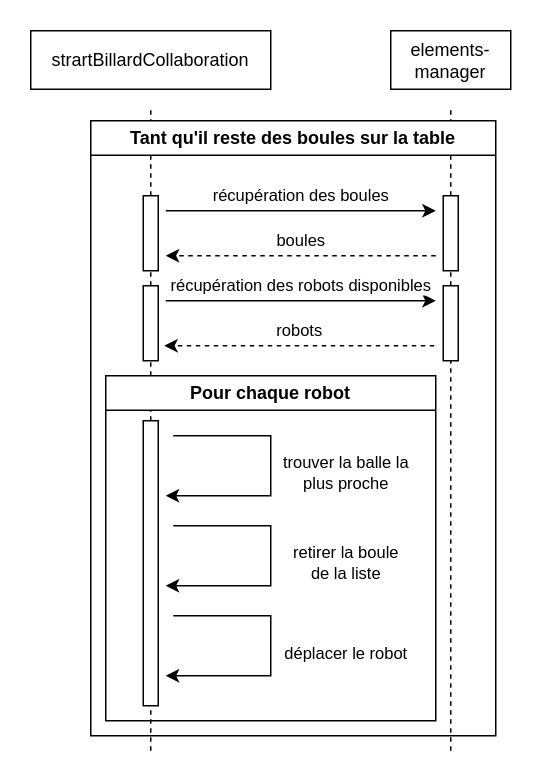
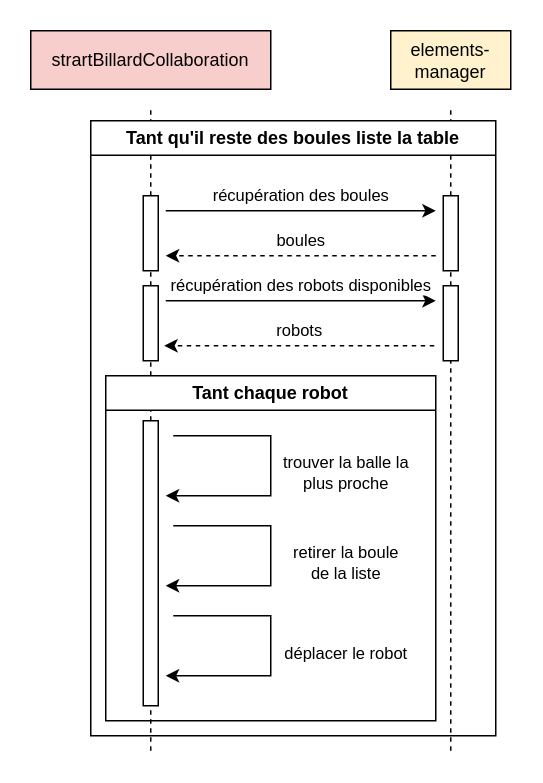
- <mxCell id="2" value="strartBillardCollaboration" style="rounded=0;whiteSpace=wrap;html=1;" parent="1" vertex="1"><mxGeometry x="20" width="160" height="39" as="geometry" y="20" /></mxCell>
+ <mxCell id="2" value="strartBillardCollaboration" style="rounded=0;whiteSpace=wrap;html=1;fillColor=#f8cecc;" parent="1" vertex="1"><mxGeometry x="20" width="160" height="39" as="geometry" y="20" /></mxCell>
- <mxCell id="3" value="elements-manager" style="rounded=0;whiteSpace=wrap;html=1;" parent="1" vertex="1"><mxGeometry x="260" width="80" height="39" as="geometry" y="20" /></mxCell>
+ <mxCell id="3" value="elements-manager" style="rounded=0;whiteSpace=wrap;html=1;fillColor=#fff2cc;" parent="1" vertex="1"><mxGeometry x="260" width="80" height="39" as="geometry" y="20" /></mxCell>
- <mxCell id="23" value="Tant qu'il reste des boules sur la table" style="swimlane;whiteSpace=wrap;html=1;" vertex="1" parent="1"><mxGeometry x="60" y="80" width="270" height="410" as="geometry" /></mxCell>
+ <mxCell id="23" value="Tant qu'il reste des boules liste la table" style="swimlane;whiteSpace=wrap;html=1;" vertex="1" parent="1"><mxGeometry x="60" y="80" width="270" height="410" as="geometry" /></mxCell>
- <mxCell id="22" value="Pour chaque robot" style="swimlane;whiteSpace=wrap;html=1;" parent="1" vertex="1"><mxGeometry x="70" y="250" width="220" height="230" as="geometry" /></mxCell>
+ <mxCell id="22" value="Tant chaque robot" style="swimlane;whiteSpace=wrap;html=1;" parent="1" vertex="1"><mxGeometry x="70" y="250" width="220" height="230" as="geometry" /></mxCell>
